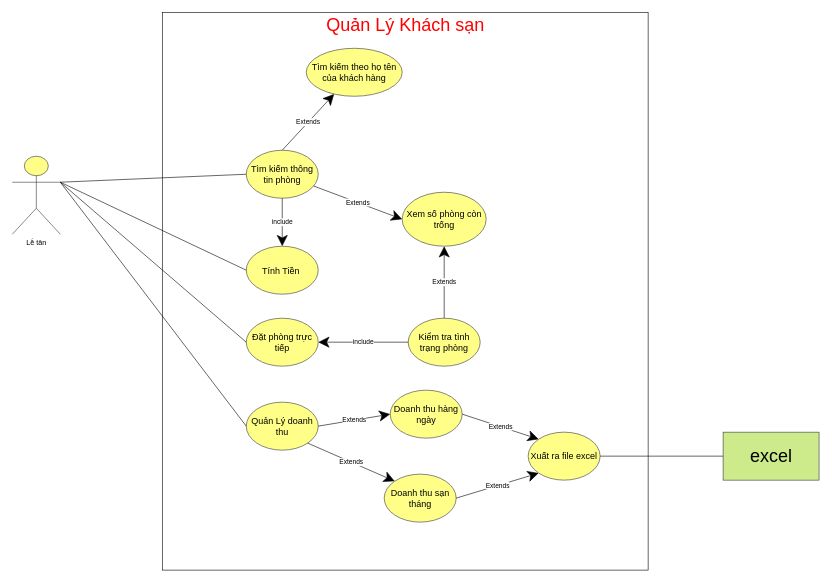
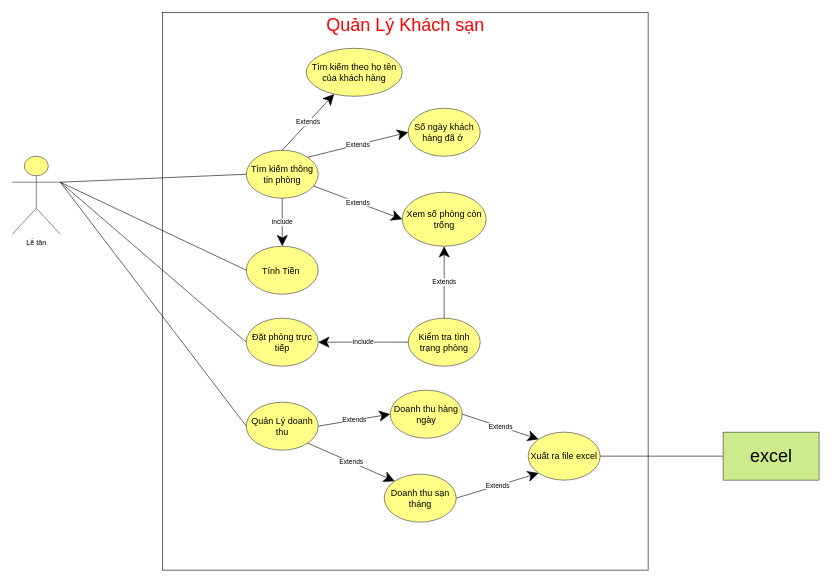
+ <mxCell id="6" value="&lt;font style=&quot;font-size: 15px&quot;&gt;Số ngày khách hàng đã ở&amp;nbsp;&lt;/font&gt;" style="ellipse;whiteSpace=wrap;html=1;fillColor=#ffff88;strokeColor=#36393d;" parent="1" vertex="1"><mxGeometry x="680" y="180" width="120" height="80" as="geometry" /></mxCell>
+ <mxCell id="9" value="Extends" style="endArrow=classic;endSize=16;endFill=1;html=1;entryX=0;entryY=0.5;entryDx=0;entryDy=0;exitX=1;exitY=0;exitDx=0;exitDy=0;" parent="1" source="5" target="6" edge="1"><mxGeometry width="160" relative="1" as="geometry"><mxPoint x="420" y="350" as="sourcePoint" /><mxPoint x="580" y="350" as="targetPoint" /></mxGeometry></mxCell>
